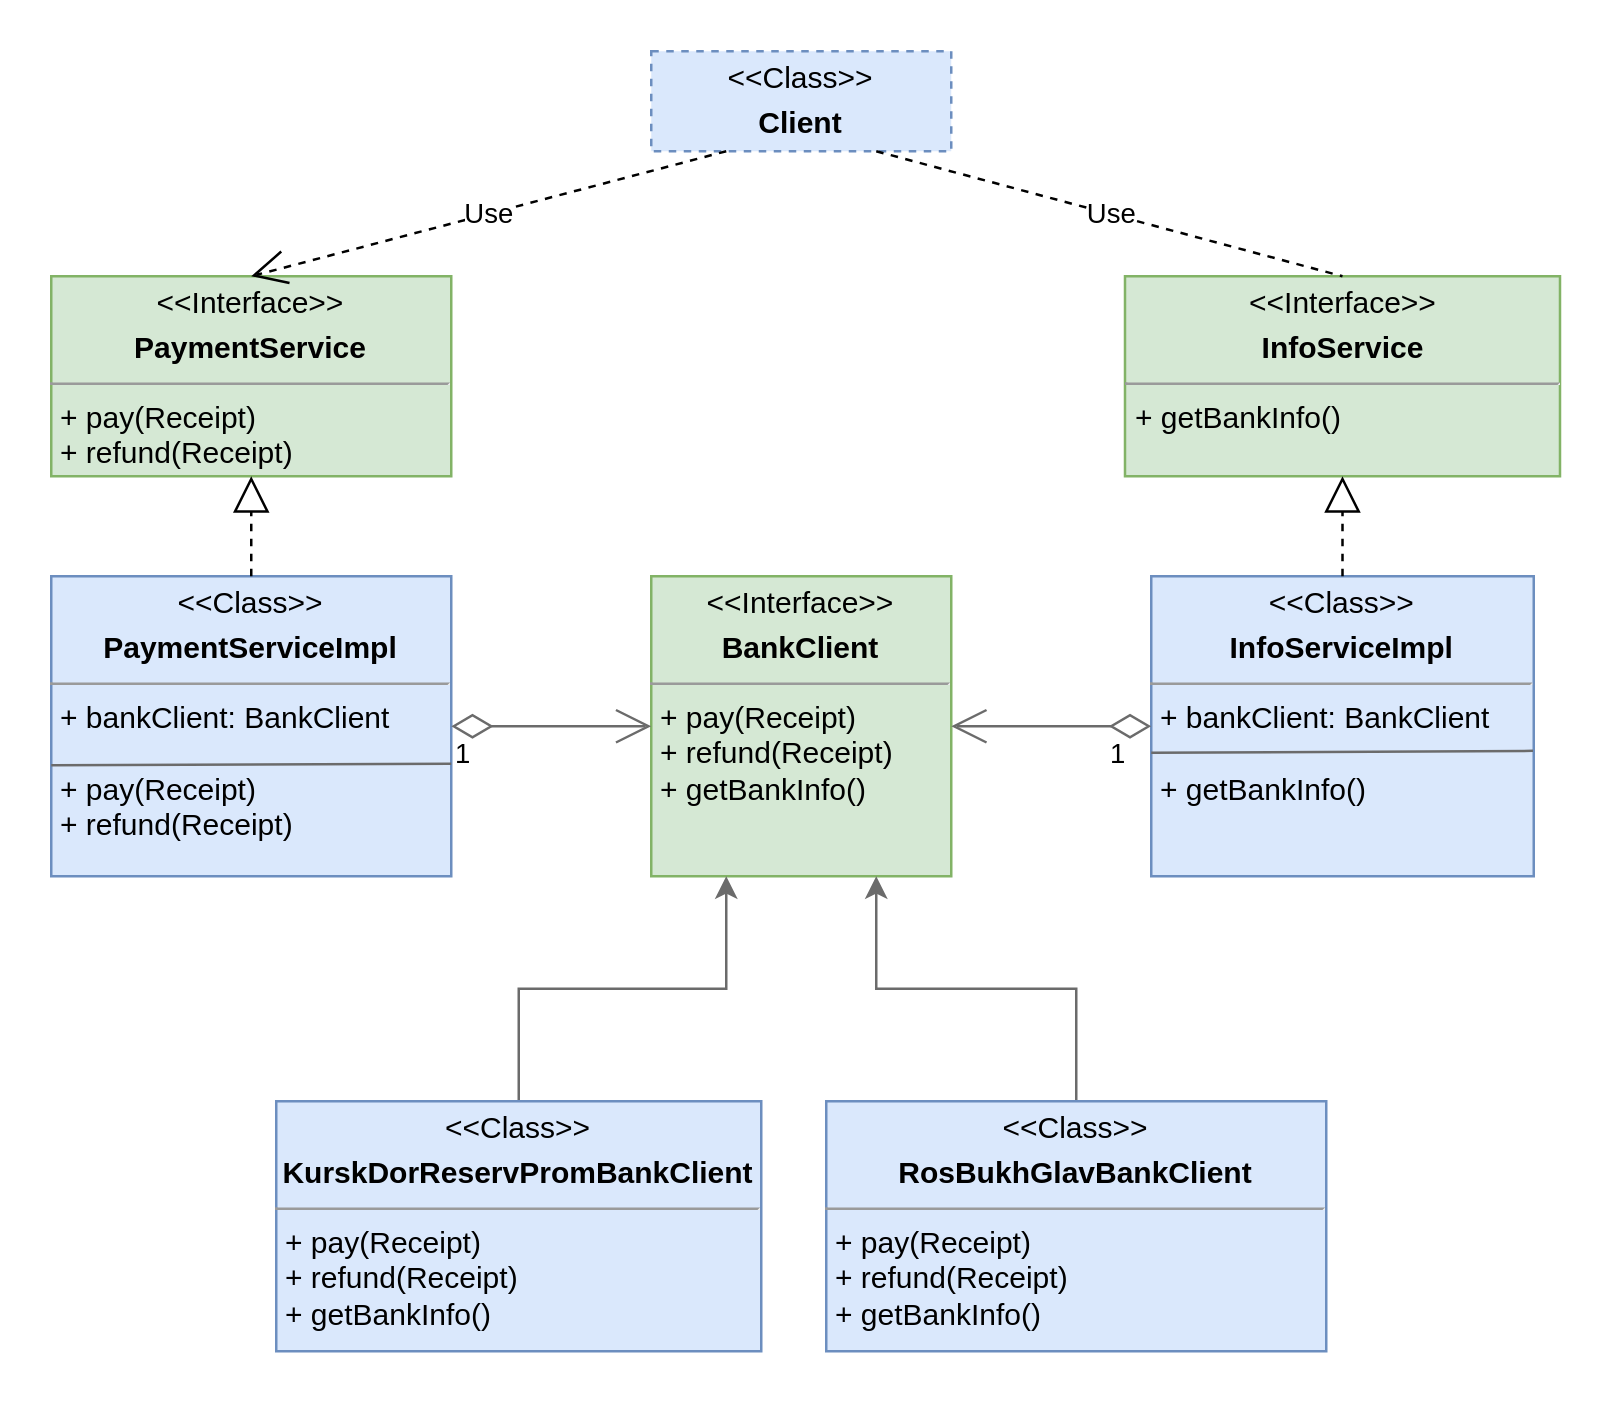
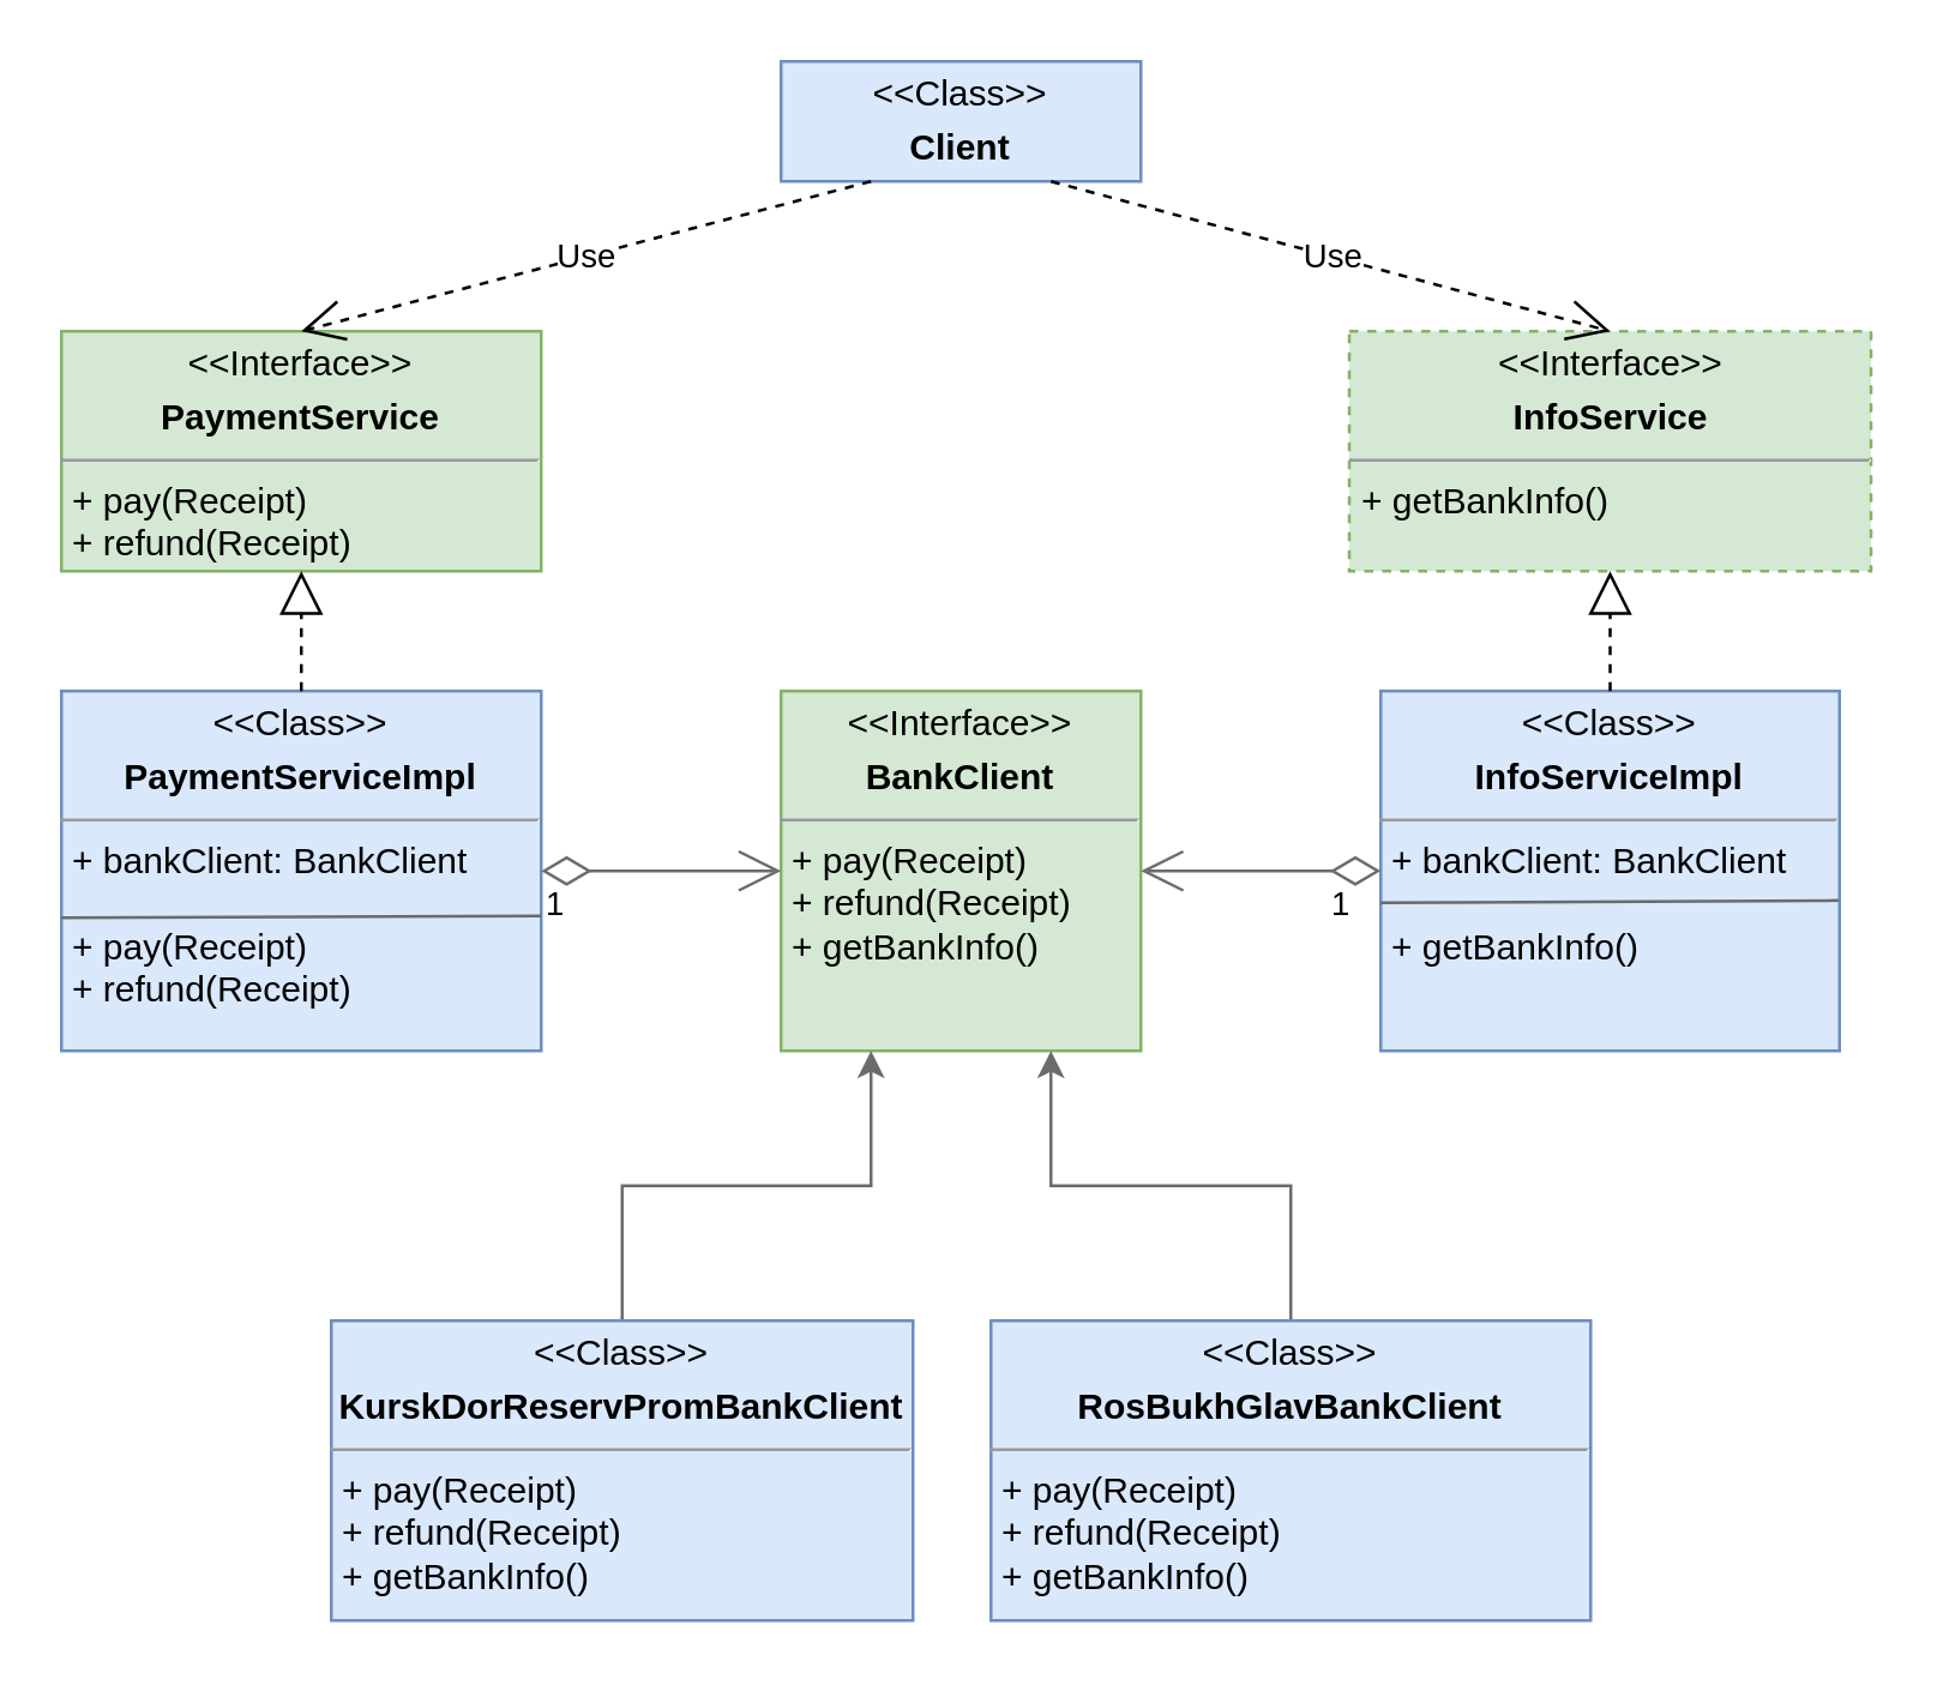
- <mxCell id="2" value="&lt;p style=&quot;margin: 0px ; margin-top: 4px ; text-align: center&quot;&gt;&amp;lt;&amp;lt;Class&amp;gt;&amp;gt;&lt;/p&gt;&lt;p style=&quot;margin: 0px ; margin-top: 4px ; text-align: center&quot;&gt;&lt;b&gt;Client&lt;/b&gt;&lt;/p&gt;" style="verticalAlign=top;align=left;overflow=fill;fontSize=12;fontFamily=Helvetica;html=1;fillColor=#dae8fc;strokeColor=#6c8ebf;dashed=1;" parent="1" vertex="1"><mxGeometry x="260" y="20" width="120" height="40" as="geometry" /></mxCell>
+ <mxCell id="2" value="&lt;p style=&quot;margin: 0px ; margin-top: 4px ; text-align: center&quot;&gt;&amp;lt;&amp;lt;Class&amp;gt;&amp;gt;&lt;/p&gt;&lt;p style=&quot;margin: 0px ; margin-top: 4px ; text-align: center&quot;&gt;&lt;b&gt;Client&lt;/b&gt;&lt;/p&gt;" style="verticalAlign=top;align=left;overflow=fill;fontSize=12;fontFamily=Helvetica;html=1;fillColor=#dae8fc;strokeColor=#6c8ebf;" parent="1" vertex="1"><mxGeometry x="260" y="20" width="120" height="40" as="geometry" /></mxCell>
- <mxCell id="15" value="Use" style="endArrow=none;endSize=12;dashed=1;html=1;exitX=0.75;exitY=1;exitDx=0;exitDy=0;entryX=0.5;entryY=0;entryDx=0;entryDy=0;" edge="1" parent="1" source="2" target="14"><mxGeometry width="160" relative="1" as="geometry"><mxPoint x="522" y="70" as="sourcePoint" /><mxPoint x="150" y="120" as="targetPoint" /></mxGeometry></mxCell>
+ <mxCell id="15" value="Use" style="endArrow=open;endSize=12;dashed=1;html=1;exitX=0.75;exitY=1;exitDx=0;exitDy=0;entryX=0.5;entryY=0;entryDx=0;entryDy=0;" edge="1" parent="1" source="2" target="14"><mxGeometry width="160" relative="1" as="geometry"><mxPoint x="522" y="70" as="sourcePoint" /><mxPoint x="150" y="120" as="targetPoint" /></mxGeometry></mxCell>
- <mxCell id="14" value="&lt;p style=&quot;margin: 0px ; margin-top: 4px ; text-align: center&quot;&gt;&amp;lt;&amp;lt;Interface&amp;gt;&amp;gt;&lt;/p&gt;&lt;p style=&quot;margin: 0px ; margin-top: 4px ; text-align: center&quot;&gt;&lt;b&gt;InfoService&lt;/b&gt;&lt;/p&gt;&lt;hr size=&quot;1&quot;&gt;&lt;p style=&quot;margin: 0px 0px 0px 4px&quot;&gt;+ getBankInfo()&lt;br&gt;&lt;/p&gt;" style="verticalAlign=top;align=left;overflow=fill;fontSize=12;fontFamily=Helvetica;html=1;fillColor=#d5e8d4;strokeColor=#82b366;" vertex="1" parent="1"><mxGeometry x="449.5" y="110" width="174" height="80" as="geometry" /></mxCell>
+ <mxCell id="14" value="&lt;p style=&quot;margin: 0px ; margin-top: 4px ; text-align: center&quot;&gt;&amp;lt;&amp;lt;Interface&amp;gt;&amp;gt;&lt;/p&gt;&lt;p style=&quot;margin: 0px ; margin-top: 4px ; text-align: center&quot;&gt;&lt;b&gt;InfoService&lt;/b&gt;&lt;/p&gt;&lt;hr size=&quot;1&quot;&gt;&lt;p style=&quot;margin: 0px 0px 0px 4px&quot;&gt;+ getBankInfo()&lt;br&gt;&lt;/p&gt;" style="verticalAlign=top;align=left;overflow=fill;fontSize=12;fontFamily=Helvetica;html=1;fillColor=#d5e8d4;strokeColor=#82b366;dashed=1;" vertex="1" parent="1"><mxGeometry x="449.5" y="110" width="174" height="80" as="geometry" /></mxCell>
